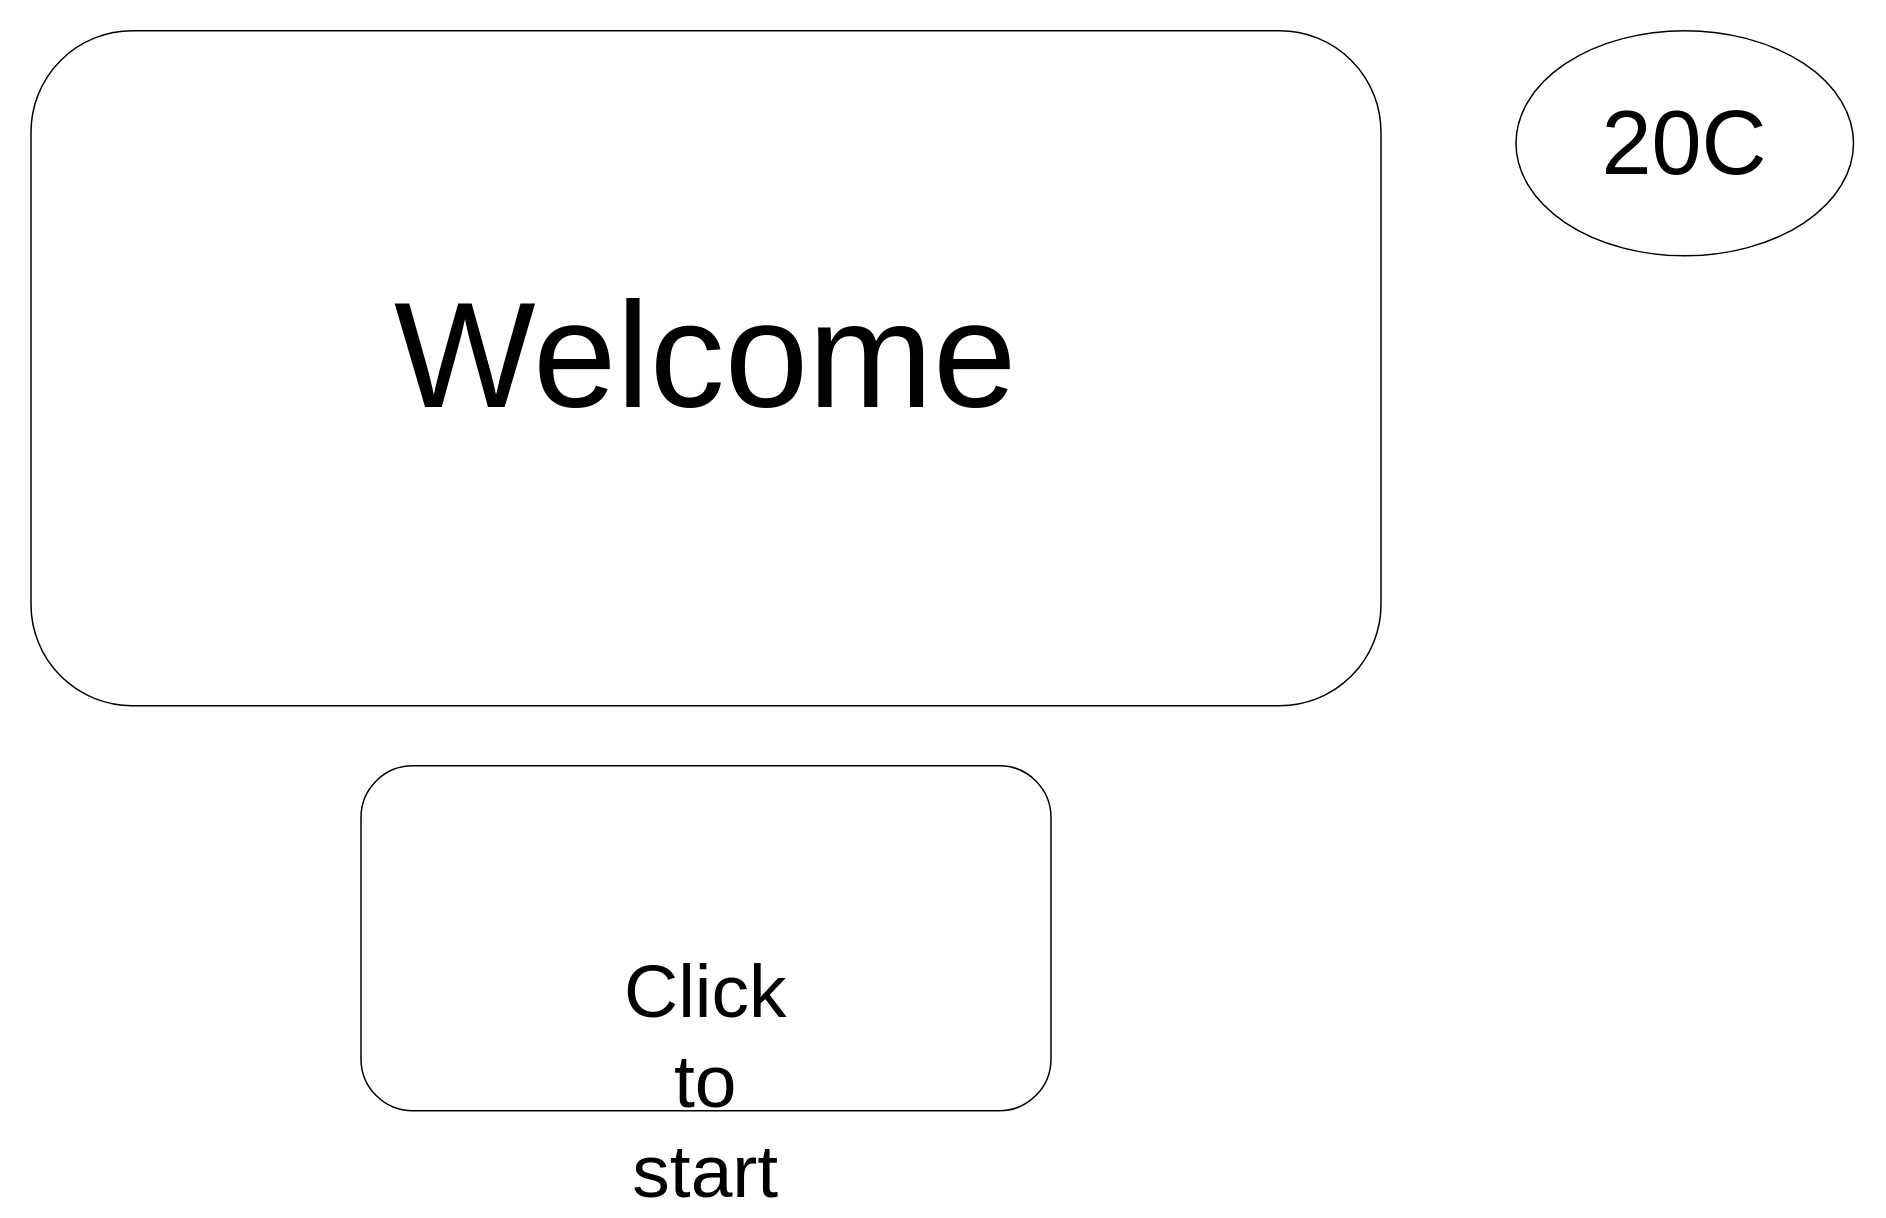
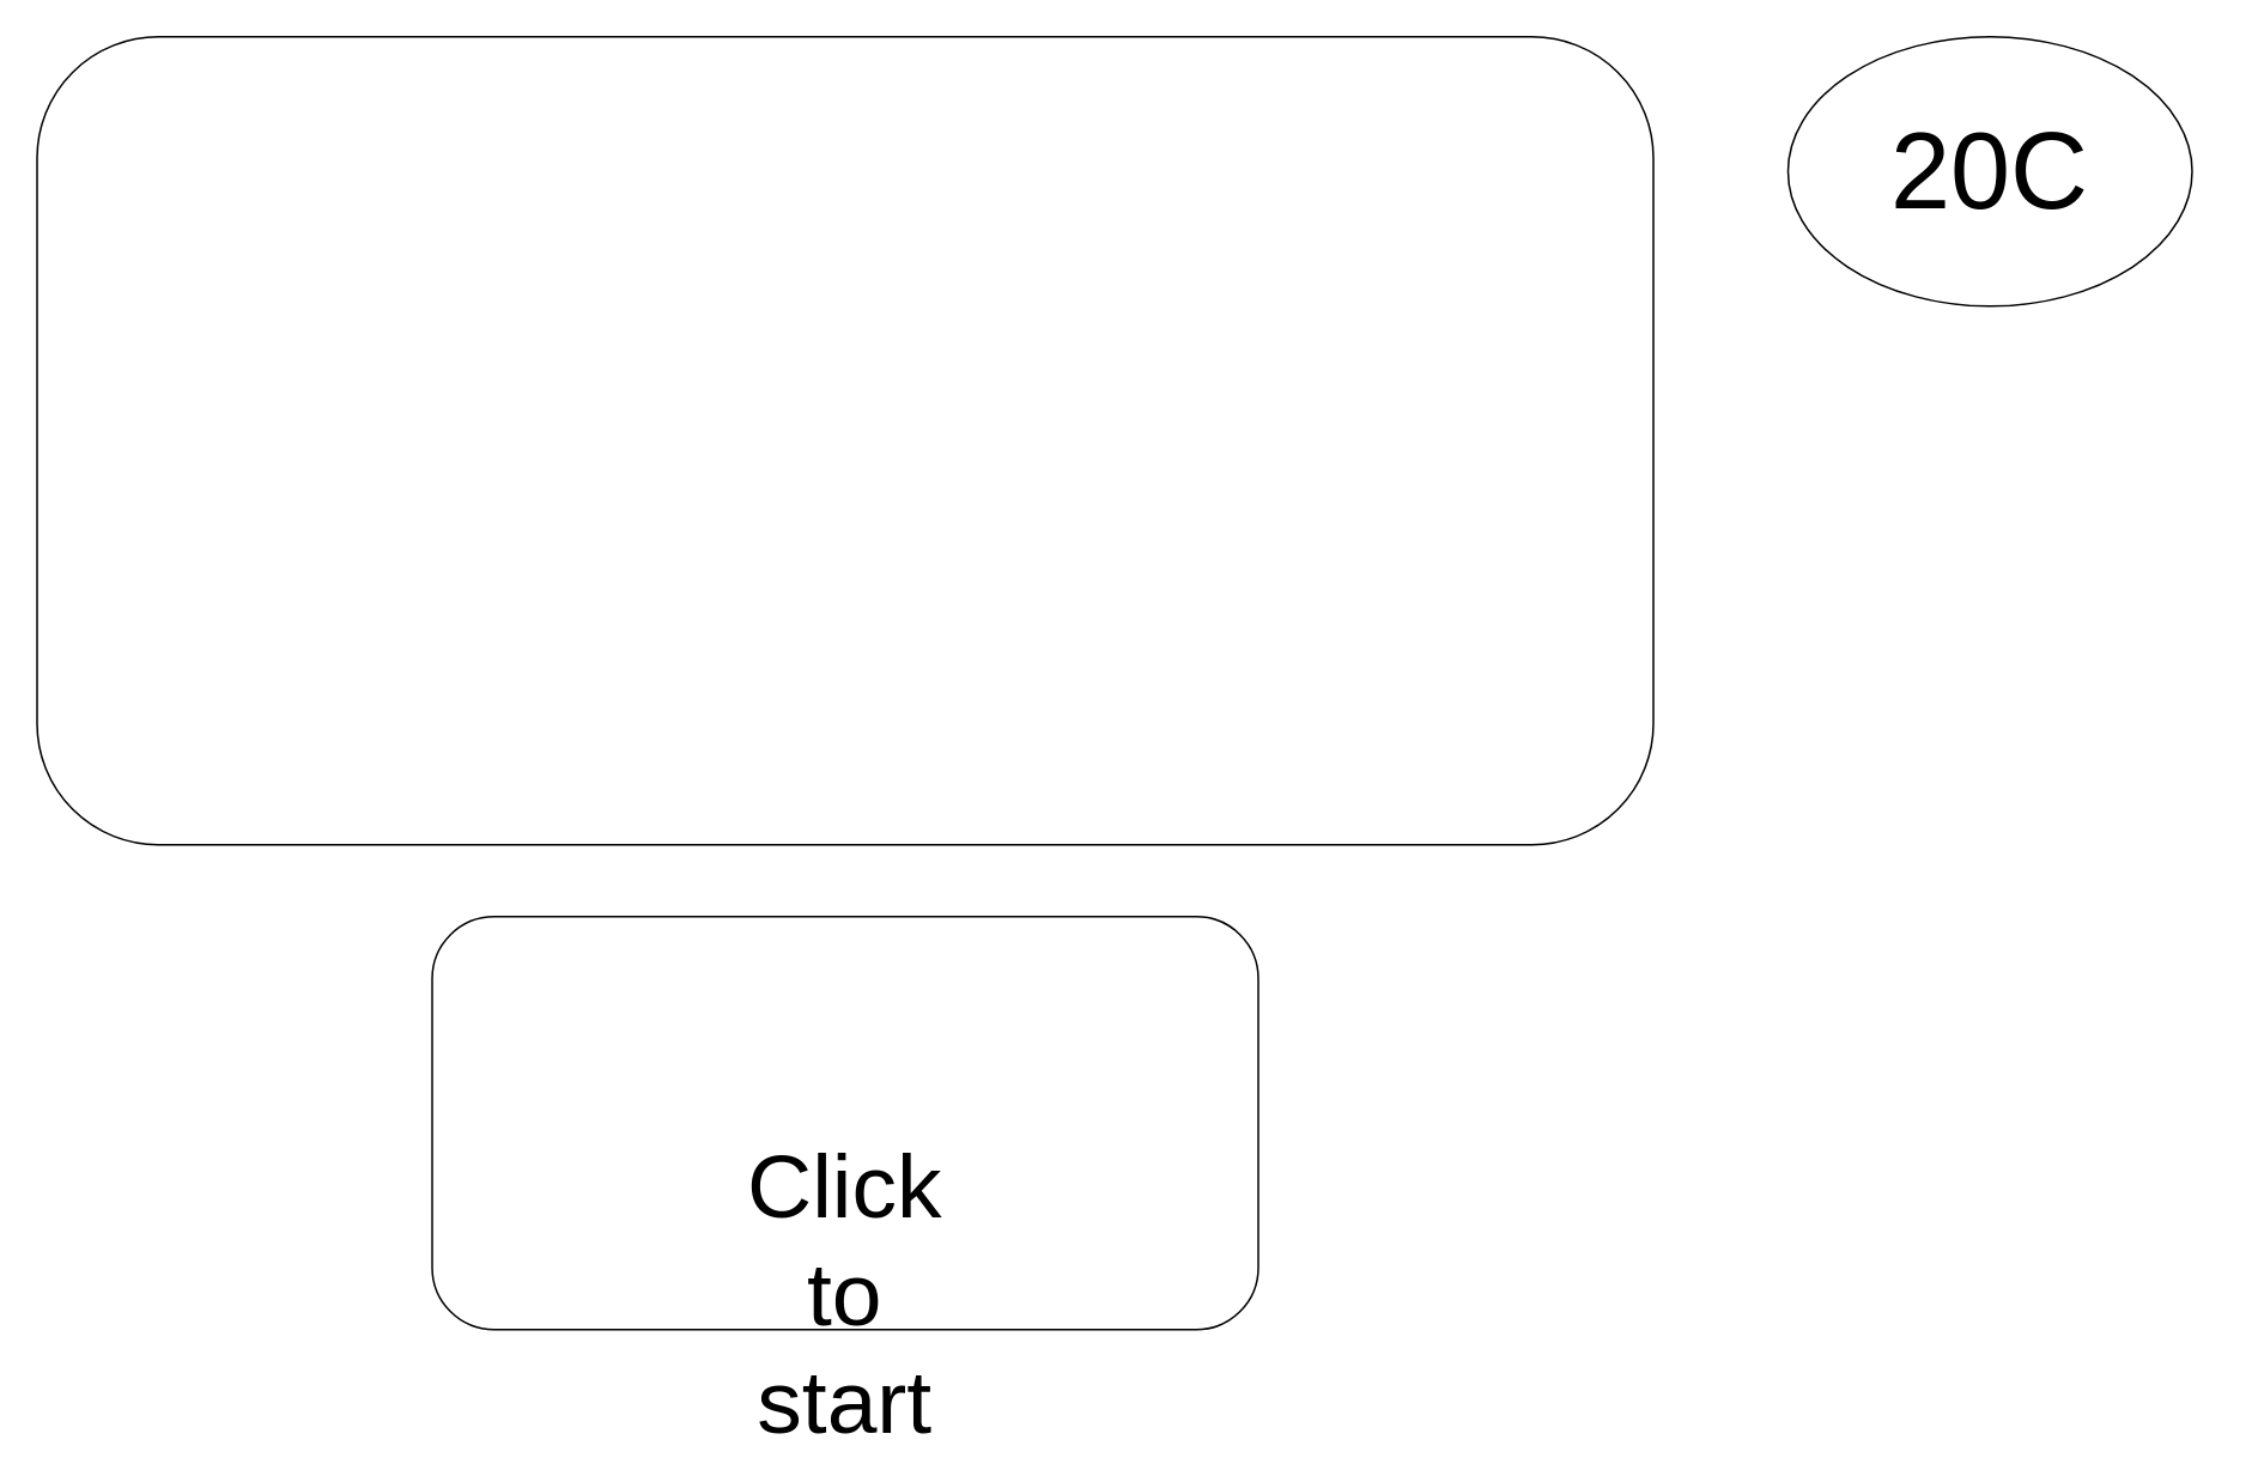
- <mxCell id="6" value="&lt;font style=&quot;font-size: 60px&quot;&gt;20C&lt;/font&gt;" style="ellipse;whiteSpace=wrap;html=1;" vertex="1" parent="1"><mxGeometry x="1010" y="20" width="225" height="150" as="geometry" /></mxCell>
+ <mxCell id="6" value="&lt;font style=&quot;font-size: 60px&quot;&gt;20C&lt;/font&gt;" style="ellipse;whiteSpace=wrap;html=1;" vertex="1" parent="1"><mxGeometry x="995" y="20" width="225" height="150" as="geometry" /></mxCell>
- <mxCell id="3" value="&lt;font style=&quot;font-size: 100px&quot;&gt;Welcome&lt;/font&gt;" style="text;html=1;strokeColor=none;fillColor=none;align=center;verticalAlign=middle;whiteSpace=wrap;rounded=0;" vertex="1" parent="1"><mxGeometry x="275" y="137.5" width="390" height="195" as="geometry" /></mxCell>
